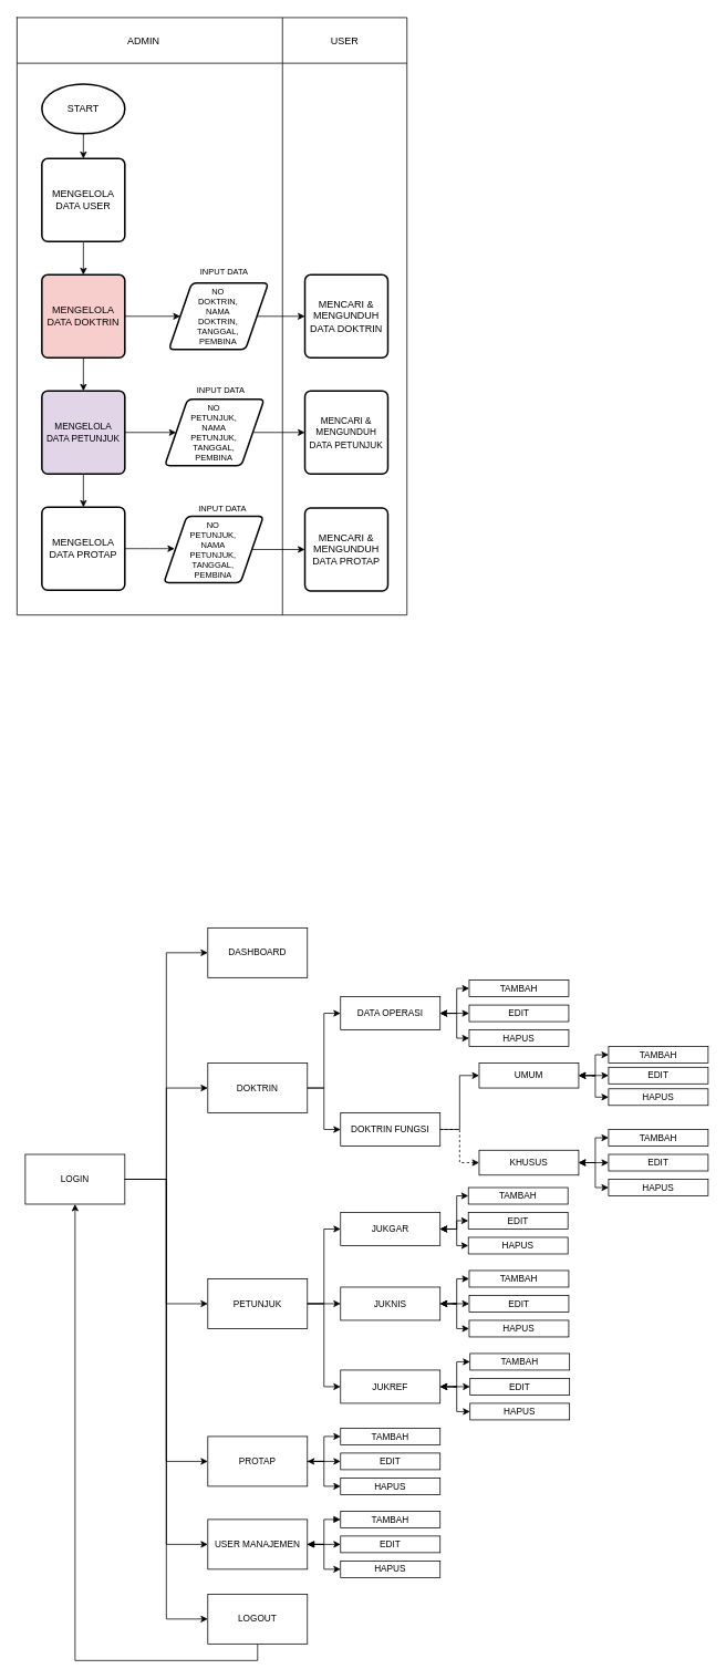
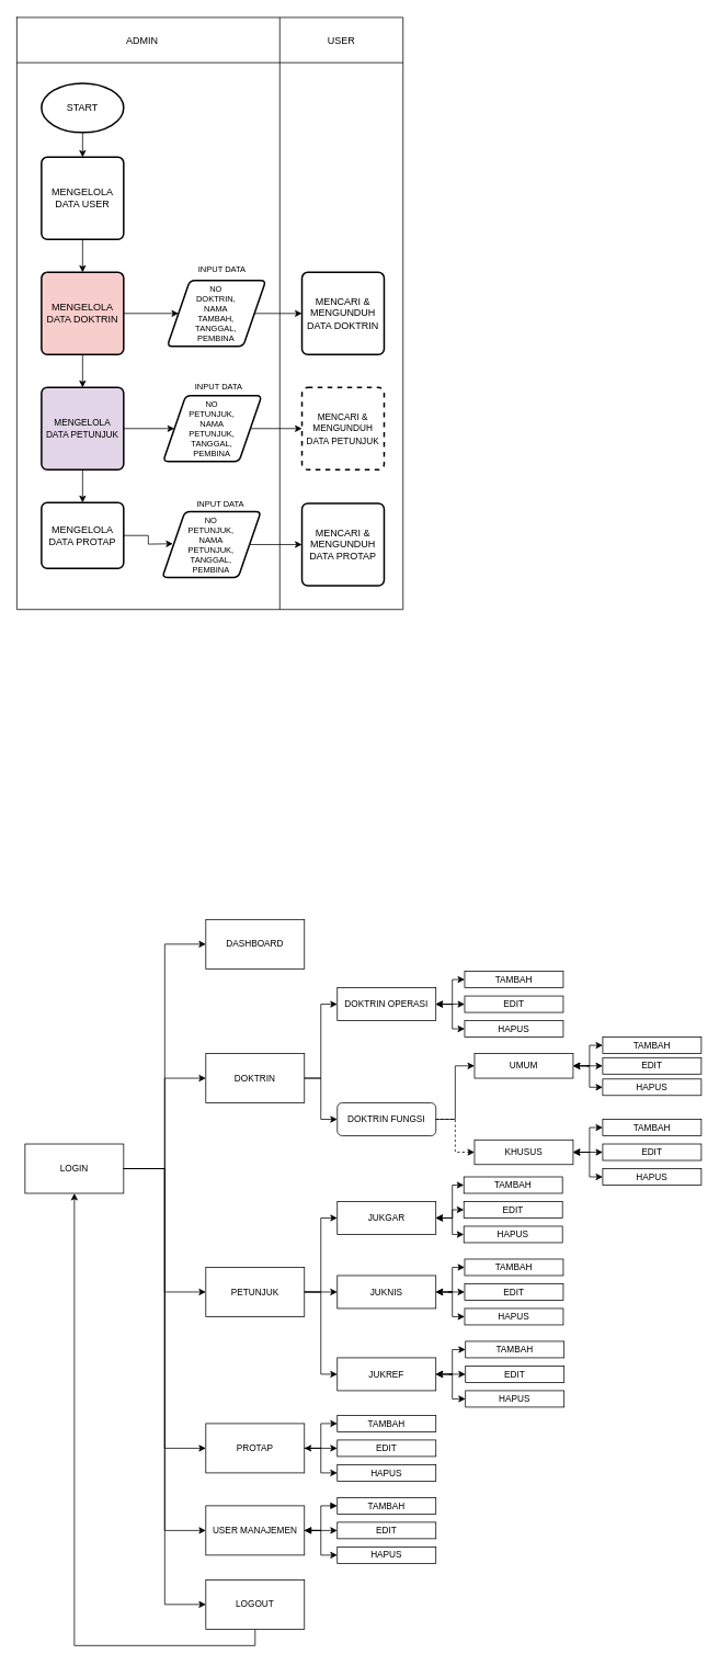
- <mxCell id="23" value="&lt;font style=&quot;font-size: 10px;&quot;&gt;NO DOKTRIN, NAMA DOKTRIN, TANGGAL, PEMBINA&lt;/font&gt;" style="text;html=1;strokeColor=none;fillColor=none;align=center;verticalAlign=middle;whiteSpace=wrap;rounded=0;fontSize=2;" vertex="1" parent="22"><mxGeometry x="27.273" y="25" width="65.455" height="30" as="geometry" /></mxCell>
+ <mxCell id="23" value="&lt;font style=&quot;font-size: 10px;&quot;&gt;NO DOKTRIN, NAMA TAMBAH, TANGGAL, PEMBINA&lt;/font&gt;" style="text;html=1;strokeColor=none;fillColor=none;align=center;verticalAlign=middle;whiteSpace=wrap;rounded=0;fontSize=2;" vertex="1" parent="22"><mxGeometry x="27.273" y="25" width="65.455" height="30" as="geometry" /></mxCell>
- <mxCell id="34" value="&lt;font style=&quot;font-size: 11px;&quot;&gt;MENCARI &amp;amp; MENGUNDUH DATA PETUNJUK&lt;/font&gt;" style="rounded=1;whiteSpace=wrap;html=1;absoluteArcSize=1;arcSize=14;strokeWidth=2;" vertex="1" parent="1"><mxGeometry x="367" y="470" width="100" height="100" as="geometry" /></mxCell>
+ <mxCell id="34" value="&lt;font style=&quot;font-size: 11px;&quot;&gt;MENCARI &amp;amp; MENGUNDUH DATA PETUNJUK&lt;/font&gt;" style="rounded=1;whiteSpace=wrap;html=1;absoluteArcSize=1;arcSize=14;strokeWidth=2;dashed=1;" vertex="1" parent="1"><mxGeometry x="367" y="470" width="100" height="100" as="geometry" /></mxCell>
- <mxCell id="20" value="MENGELOLA DATA PROTAP" style="rounded=1;whiteSpace=wrap;html=1;absoluteArcSize=1;arcSize=14;strokeWidth=2;" vertex="1" parent="1"><mxGeometry x="50" y="610" width="100" height="100" as="geometry" /></mxCell>
+ <mxCell id="20" value="MENGELOLA DATA PROTAP" style="rounded=1;whiteSpace=wrap;html=1;absoluteArcSize=1;arcSize=14;strokeWidth=2;" vertex="1" parent="1"><mxGeometry x="50" y="610" width="100" height="80" as="geometry" /></mxCell>
- <mxCell id="47" value="DATA OPERASI" style="rounded=0;whiteSpace=wrap;html=1;fontSize=11;fillColor=default;" vertex="1" parent="36"><mxGeometry x="380" y="83" width="120" height="40" as="geometry" /></mxCell>
+ <mxCell id="47" value="DOKTRIN OPERASI" style="rounded=0;whiteSpace=wrap;html=1;fontSize=11;fillColor=default;" vertex="1" parent="36"><mxGeometry x="380" y="83" width="120" height="40" as="geometry" /></mxCell>
- <mxCell id="49" value="DOKTRIN FUNGSI" style="rounded=0;whiteSpace=wrap;html=1;fontSize=11;fillColor=default;" vertex="1" parent="36"><mxGeometry x="380" y="223" width="120" height="40" as="geometry" /></mxCell>
+ <mxCell id="49" value="DOKTRIN FUNGSI" style="whiteSpace=wrap;html=1;fontSize=11;fillColor=default;rounded=1;" vertex="1" parent="36"><mxGeometry x="380" y="223" width="120" height="40" as="geometry" /></mxCell>
